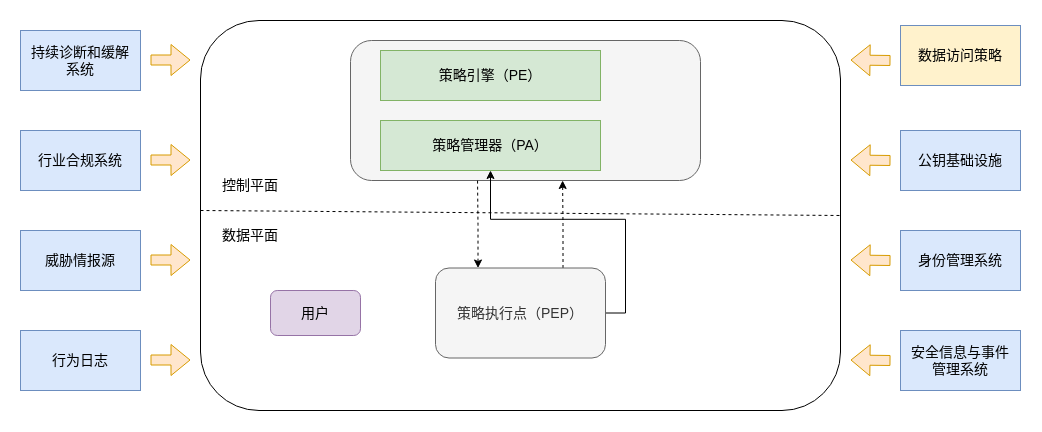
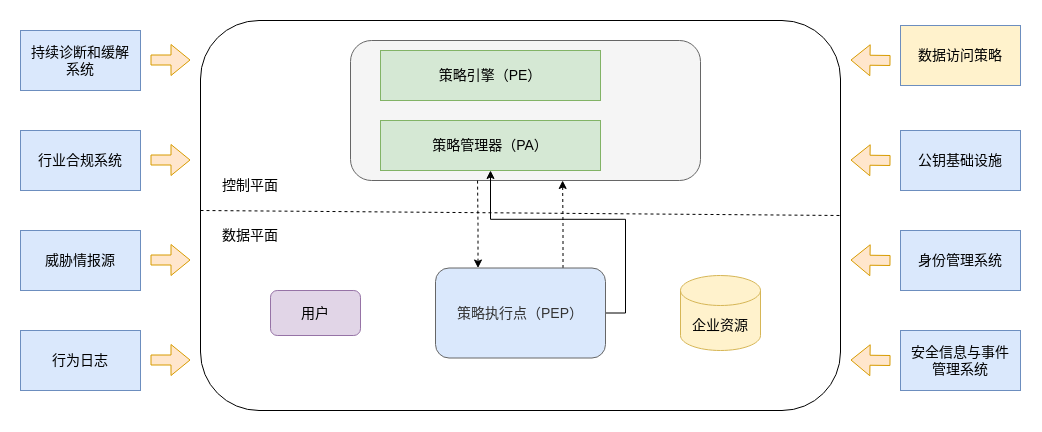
- <mxCell id="10" value="&lt;font style=&quot;font-size: 14px;&quot;&gt;策略执行点（PEP）&lt;/font&gt;" style="rounded=1;whiteSpace=wrap;html=1;fillColor=#f5f5f5;fontColor=#333333;strokeColor=#666666;" vertex="1" parent="1"><mxGeometry x="435" y="267.5" width="170" height="90" as="geometry" /></mxCell>
+ <mxCell id="10" value="&lt;font style=&quot;font-size: 14px;&quot;&gt;策略执行点（PEP）&lt;/font&gt;" style="rounded=1;whiteSpace=wrap;html=1;fillColor=#dae8fc;fontColor=#333333;strokeColor=#666666;" vertex="1" parent="1"><mxGeometry x="435" y="267.5" width="170" height="90" as="geometry" /></mxCell>
+ <mxCell id="12" value="&lt;font style=&quot;font-size: 14px;&quot;&gt;企业资源&lt;/font&gt;" style="shape=cylinder3;whiteSpace=wrap;html=1;boundedLbl=1;backgroundOutline=1;size=15;fillColor=#fff2cc;strokeColor=#d6b656;" vertex="1" parent="1"><mxGeometry x="680" y="275" width="80" height="75" as="geometry" /></mxCell>
